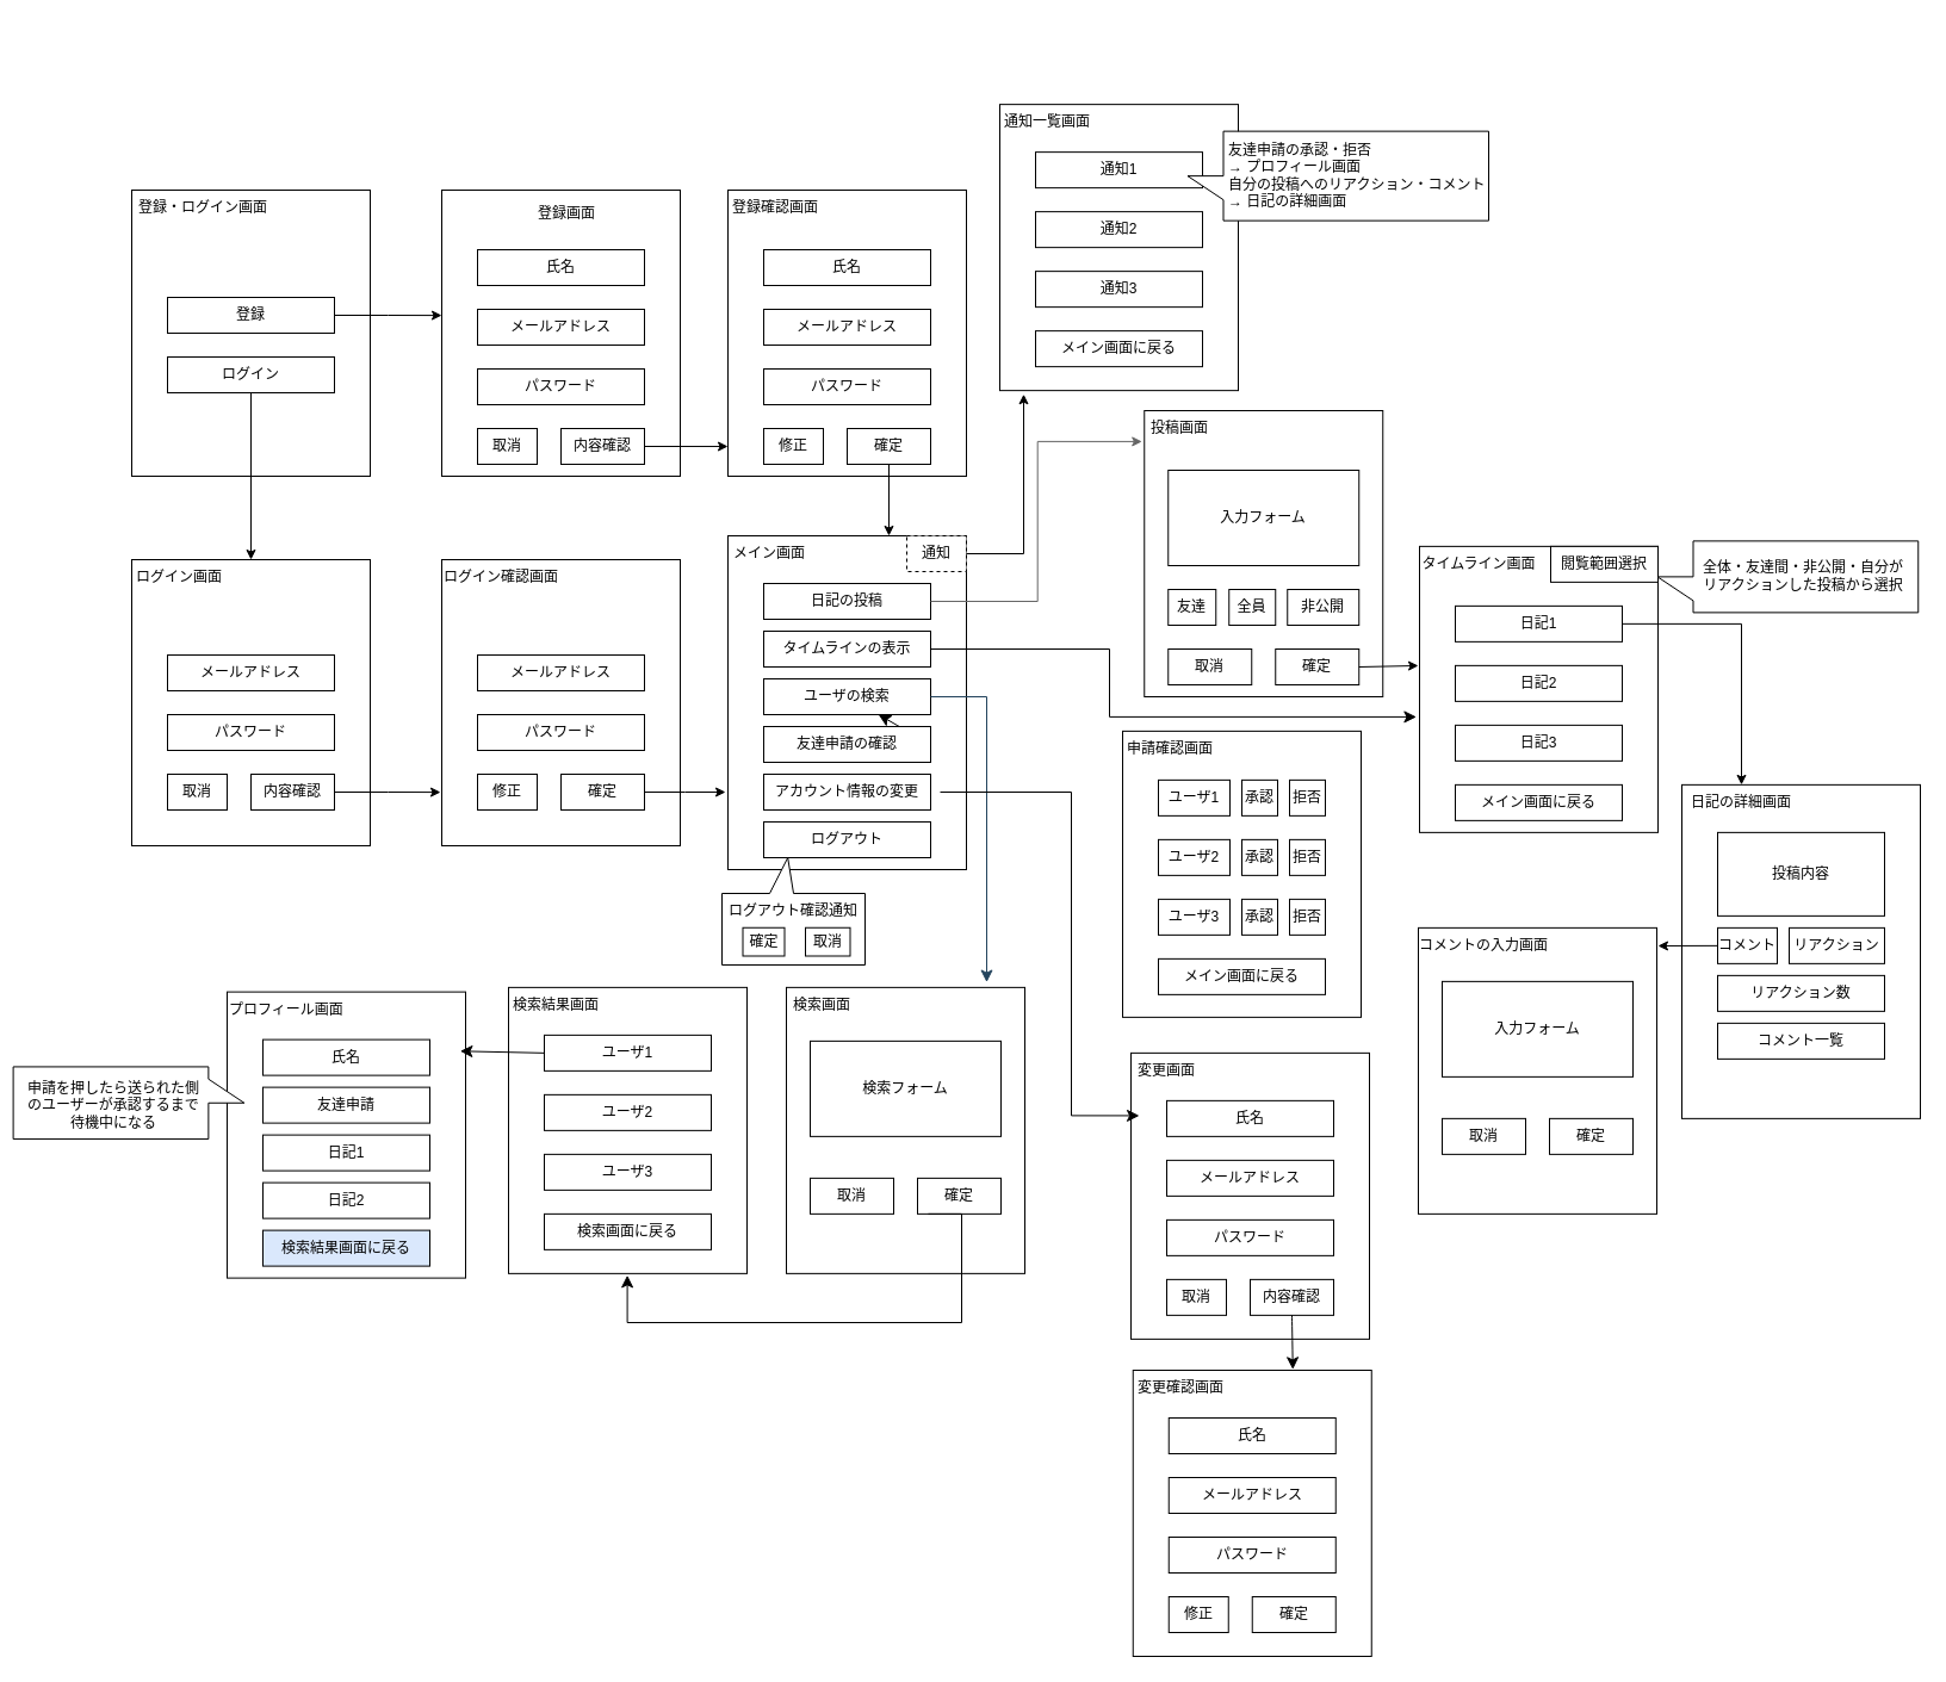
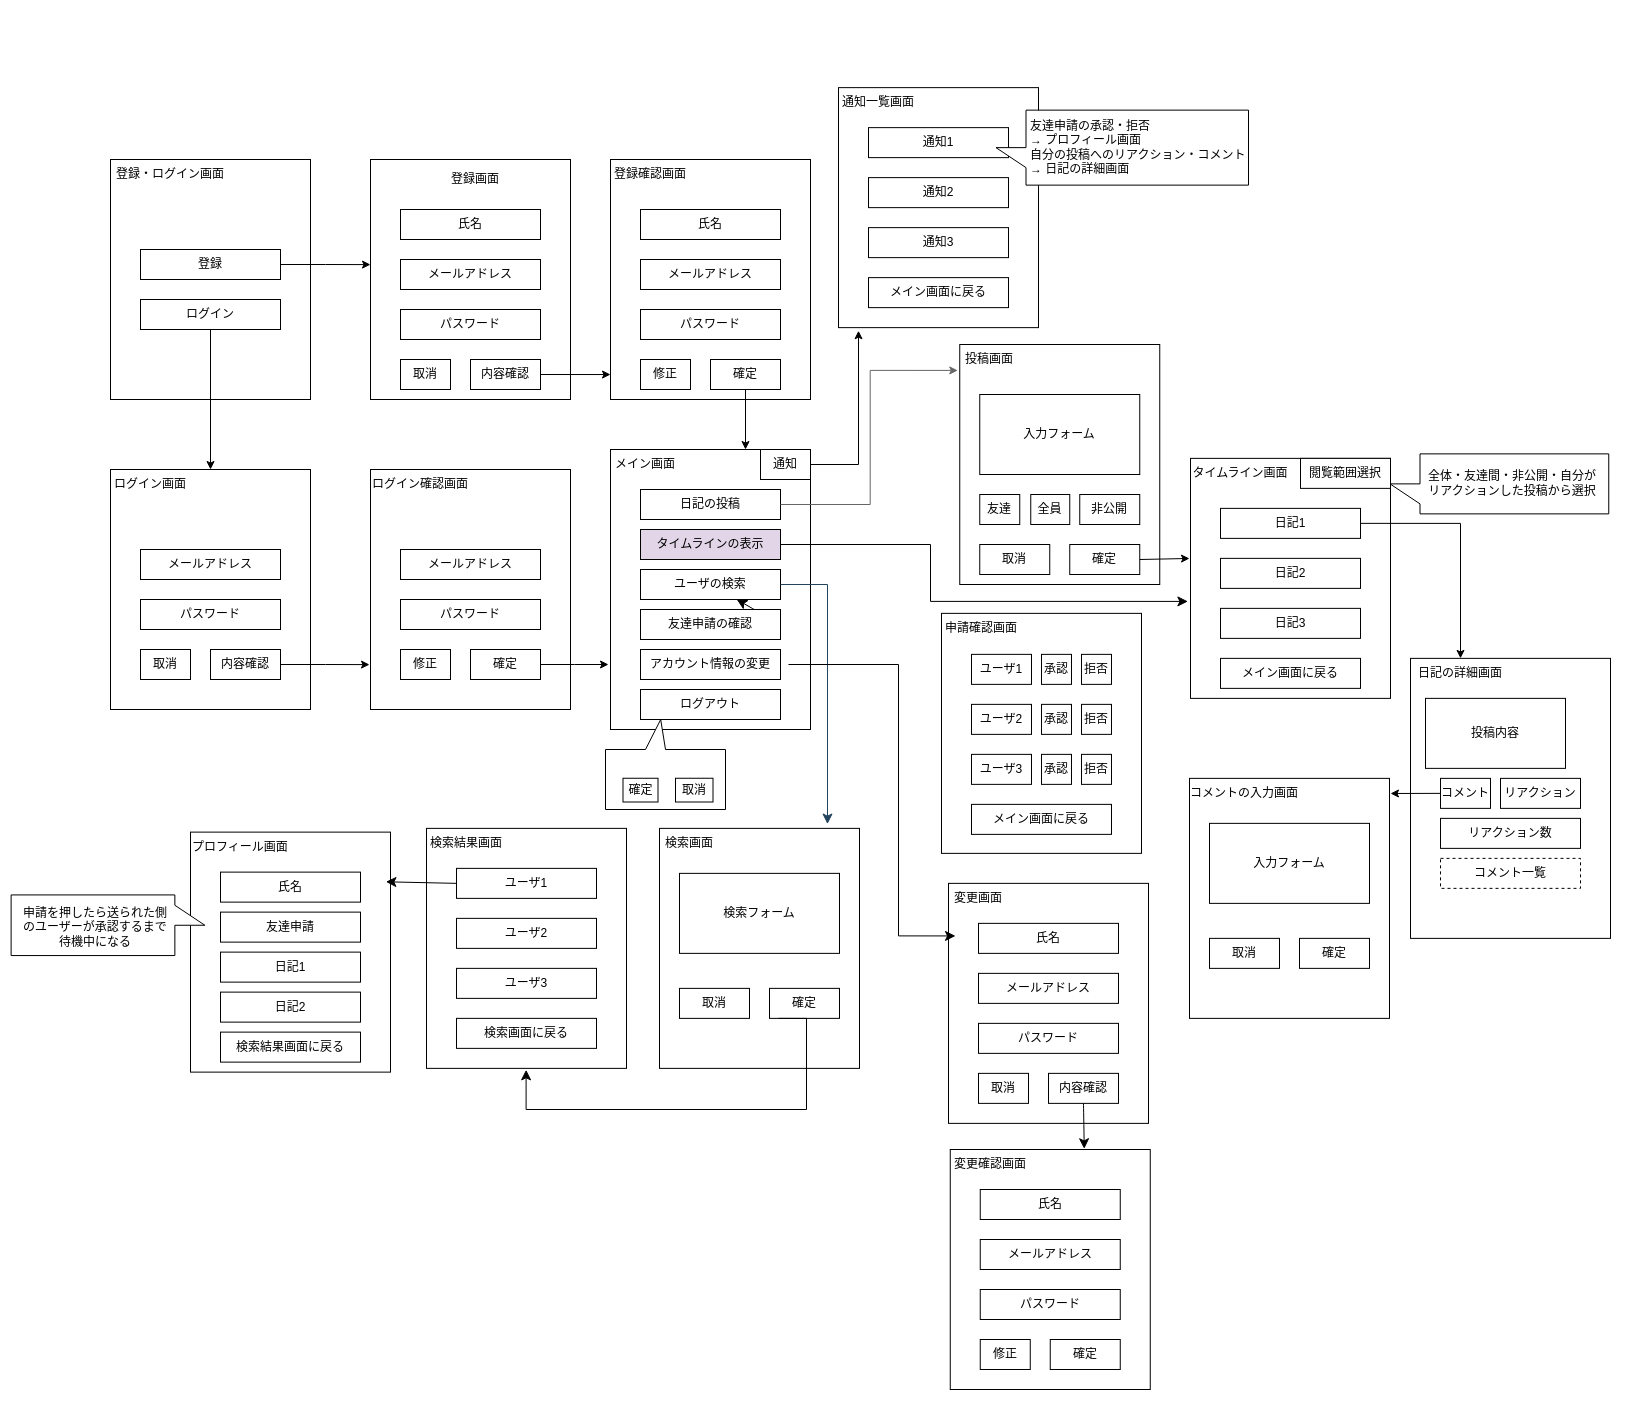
- <mxCell id="37" value="通知" style="rounded=0;whiteSpace=wrap;html=1;dashed=1;" parent="1" vertex="1"><mxGeometry x="760" y="449" width="50" height="30" as="geometry" /></mxCell>
+ <mxCell id="37" value="通知" style="rounded=0;whiteSpace=wrap;html=1;" parent="1" vertex="1"><mxGeometry x="760" y="449" width="50" height="30" as="geometry" /></mxCell>
- <mxCell id="27" value="タイムラインの表示" style="rounded=0;whiteSpace=wrap;html=1;" parent="1" vertex="1"><mxGeometry x="640" y="529" width="140" height="30" as="geometry" /></mxCell>
+ <mxCell id="27" value="タイムラインの表示" style="rounded=0;whiteSpace=wrap;html=1;fillColor=#e1d5e7;" parent="1" vertex="1"><mxGeometry x="640" y="529" width="140" height="30" as="geometry" /></mxCell>
- <mxCell id="85" value="投稿内容" style="rounded=0;whiteSpace=wrap;html=1;" parent="1" vertex="1"><mxGeometry x="1440" y="697.87" width="140" height="70" as="geometry" /></mxCell>
+ <mxCell id="85" value="投稿内容" style="rounded=0;whiteSpace=wrap;html=1;" parent="1" vertex="1"><mxGeometry x="1425" y="697.87" width="140" height="70" as="geometry" /></mxCell>
- <mxCell id="34" value="ログアウト確認通知" style="text;html=1;strokeColor=none;fillColor=none;align=center;verticalAlign=middle;whiteSpace=wrap;rounded=0;" parent="1" vertex="1"><mxGeometry x="605" y="754" width="120" height="20" as="geometry" /></mxCell>
- <mxCell id="86" value="コメント一覧" style="rounded=0;whiteSpace=wrap;html=1;" parent="1" vertex="1"><mxGeometry x="1440" y="857.87" width="140" height="30" as="geometry" /></mxCell>
+ <mxCell id="86" value="コメント一覧" style="rounded=0;whiteSpace=wrap;html=1;dashed=1;" parent="1" vertex="1"><mxGeometry x="1440" y="857.87" width="140" height="30" as="geometry" /></mxCell>
- <mxCell id="115" value="検索結果画面に戻る" style="rounded=0;whiteSpace=wrap;html=1;fillColor=#dae8fc;" parent="1" vertex="1"><mxGeometry x="220" y="1031.62" width="140" height="30" as="geometry" /></mxCell>
+ <mxCell id="115" value="検索結果画面に戻る" style="rounded=0;whiteSpace=wrap;html=1;" parent="1" vertex="1"><mxGeometry x="220" y="1031.62" width="140" height="30" as="geometry" /></mxCell>
